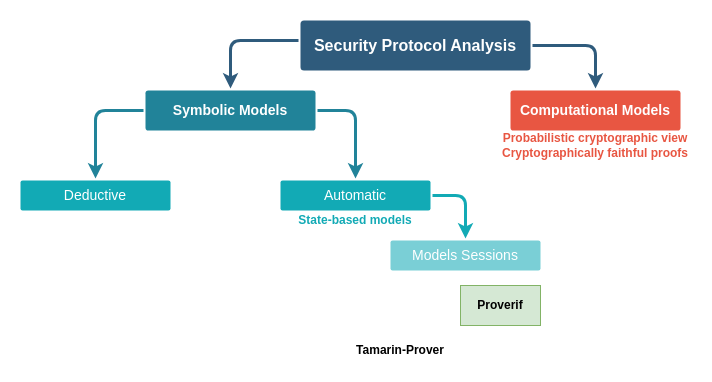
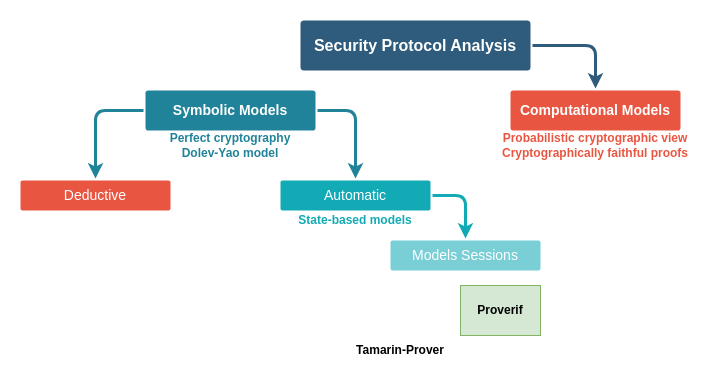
- <mxCell id="3" value="" style="edgeStyle=orthogonalEdgeStyle;rounded=1;jumpStyle=none;html=1;shadow=0;labelBackgroundColor=none;startArrow=none;startFill=0;endArrow=classic;endFill=1;jettySize=auto;orthogonalLoop=1;strokeColor=#2F5B7C;strokeWidth=3;fontFamily=Helvetica;fontSize=16;fontColor=#23445D;spacing=5;entryX=0.5;entryY=0;entryDx=0;entryDy=0;" parent="1" source="4" target="7" edge="1"><mxGeometry relative="1" as="geometry"><Array as="points"><mxPoint x="230" y="40" /></Array></mxGeometry></mxCell>
+ <mxCell id="11" value="&lt;div&gt;Perfect cryptography&lt;/div&gt;&lt;div&gt;Dolev-Yao model&lt;/div&gt;" style="text;html=1;align=center;verticalAlign=middle;whiteSpace=wrap;rounded=0;fontStyle=1;fontColor=#218399;" parent="1" vertex="1"><mxGeometry x="140" y="130" width="180" height="30" as="geometry" /></mxCell>
- <mxCell id="9" value="Deductive" style="rounded=1;whiteSpace=wrap;html=1;shadow=0;labelBackgroundColor=none;strokeColor=none;strokeWidth=3;fontFamily=Helvetica;fontSize=14;fontColor=#FFFFFF;align=center;spacing=5;fontStyle=0;arcSize=7;perimeterSpacing=2;fillColor=#12AAB5;" parent="1" vertex="1"><mxGeometry x="20" y="180" width="150" height="30" as="geometry" /></mxCell>
+ <mxCell id="9" value="Deductive" style="rounded=1;whiteSpace=wrap;html=1;shadow=0;labelBackgroundColor=none;strokeColor=none;strokeWidth=3;fontFamily=Helvetica;fontSize=14;fontColor=#FFFFFF;align=center;spacing=5;fontStyle=0;arcSize=7;perimeterSpacing=2;fillColor=#e85642;" parent="1" vertex="1"><mxGeometry x="20" y="180" width="150" height="30" as="geometry" /></mxCell>
- <mxCell id="18" value="&lt;div&gt;Proverif&lt;/div&gt;" style="html=1;whiteSpace=wrap;container=1;recursiveResize=0;collapsible=0;fontStyle=1;fillColor=#d5e8d4;strokeColor=#82b366;" vertex="1" parent="1"><mxGeometry x="460" y="285" width="80" height="40" as="geometry" /></mxCell>
+ <mxCell id="18" value="&lt;div&gt;Proverif&lt;/div&gt;" style="html=1;whiteSpace=wrap;container=1;recursiveResize=0;collapsible=0;fontStyle=1;fillColor=#d5e8d4;strokeColor=#82b366;" vertex="1" parent="1"><mxGeometry x="460" y="285" width="80" height="50" as="geometry" /></mxCell>
